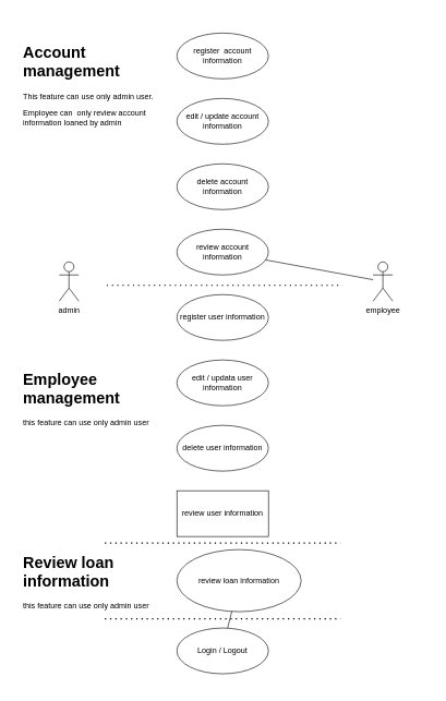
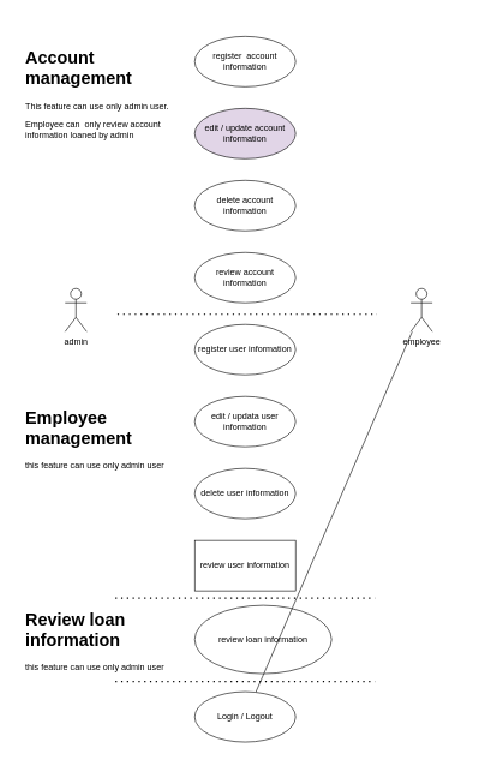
- <mxCell id="4" value="edit / update account information" style="ellipse;whiteSpace=wrap;html=1;" vertex="1" parent="1"><mxGeometry x="270" y="150" width="140" height="70" as="geometry" /></mxCell>
+ <mxCell id="4" value="edit / update account information" style="ellipse;whiteSpace=wrap;html=1;fillColor=#e1d5e7;" vertex="1" parent="1"><mxGeometry x="270" y="150" width="140" height="70" as="geometry" /></mxCell>
- <mxCell id="20" value="" style="endArrow=none;html=1;" edge="1" parent="1" source="7" target="13"><mxGeometry width="50" height="50" relative="1" as="geometry"><mxPoint x="368.589" y="851.257" as="sourcePoint" /><mxPoint x="580" y="467.245" as="targetPoint" /></mxGeometry></mxCell>
- <mxCell id="14" value="" style="endArrow=none;html=1;" edge="1" parent="1" source="19" target="12"><mxGeometry width="50" height="50" relative="1" as="geometry"><mxPoint x="340" y="390" as="sourcePoint" /><mxPoint x="390" y="340" as="targetPoint" /></mxGeometry></mxCell>
+ <mxCell id="14" value="" style="endArrow=none;html=1;" edge="1" parent="1" source="19" target="13"><mxGeometry width="50" height="50" relative="1" as="geometry"><mxPoint x="340" y="390" as="sourcePoint" /><mxPoint x="390" y="340" as="targetPoint" /></mxGeometry></mxCell>
